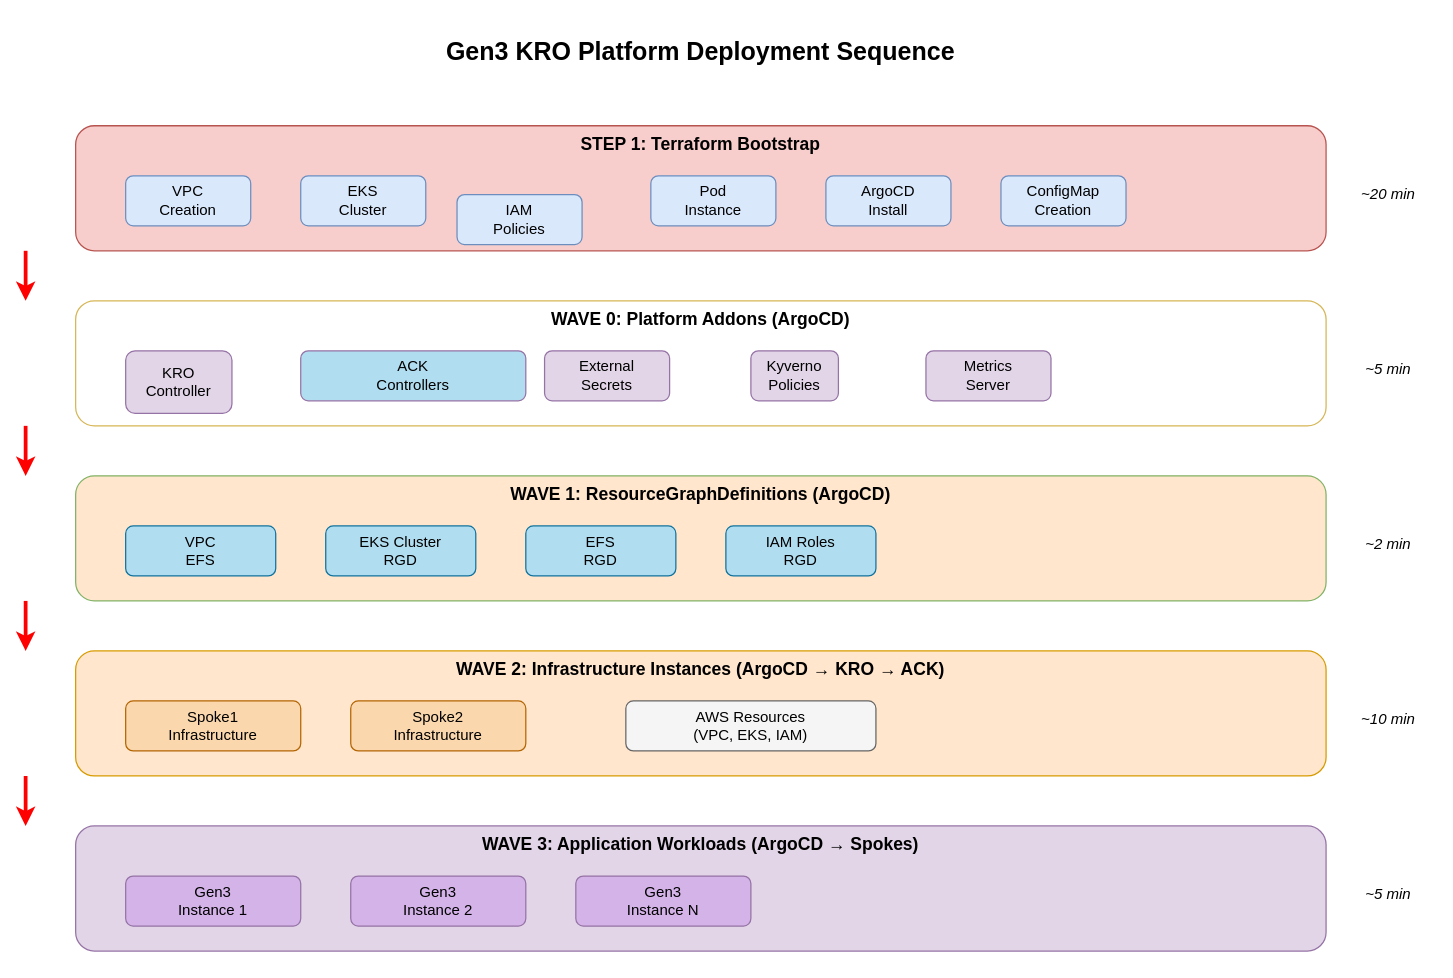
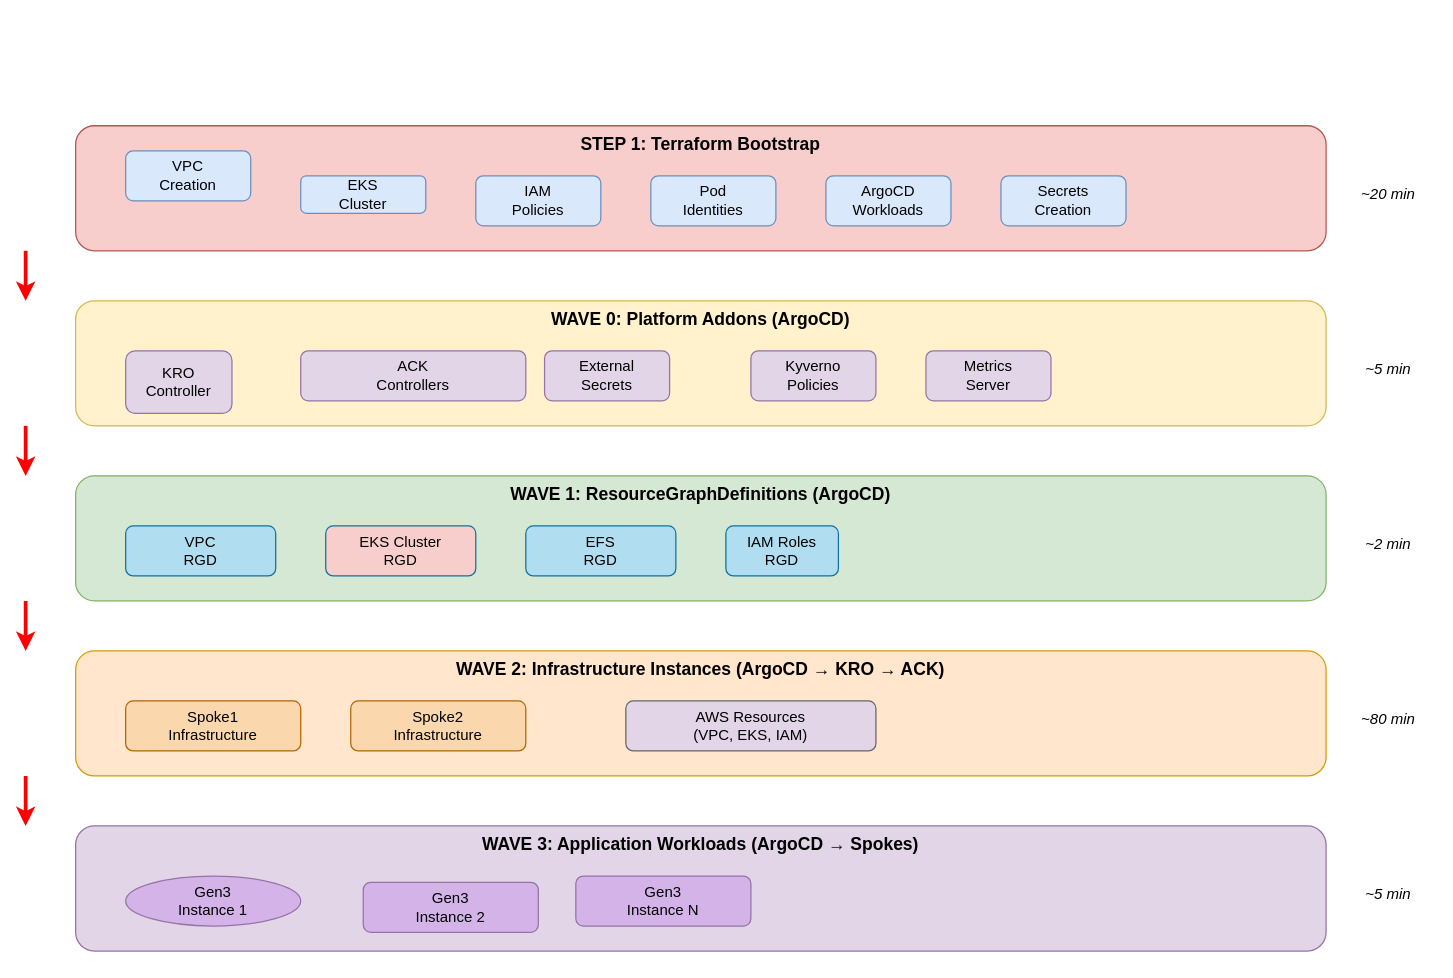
- <mxCell id="2" value="Gen3 KRO Platform Deployment Sequence" style="text;html=1;strokeColor=none;fillColor=none;align=center;verticalAlign=middle;whiteSpace=wrap;rounded=0;fontSize=20;fontStyle=1" vertex="1" parent="1"><mxGeometry x="300" y="20" width="520" height="40" as="geometry" /></mxCell>
- <mxCell id="4" value="VPC&#10;Creation" style="rounded=1;whiteSpace=wrap;html=1;fillColor=#dae8fc;strokeColor=#6c8ebf;" vertex="1" parent="1"><mxGeometry x="100" y="140" width="100" height="40" as="geometry" /></mxCell>
+ <mxCell id="4" value="VPC&#10;Creation" style="rounded=1;whiteSpace=wrap;html=1;fillColor=#dae8fc;strokeColor=#6c8ebf;" vertex="1" parent="1"><mxGeometry x="100" y="120" width="100" height="40" as="geometry" /></mxCell>
- <mxCell id="5" value="EKS&#10;Cluster" style="rounded=1;whiteSpace=wrap;html=1;fillColor=#dae8fc;strokeColor=#6c8ebf;" vertex="1" parent="1"><mxGeometry x="240" y="140" width="100" height="40" as="geometry" /></mxCell>
+ <mxCell id="5" value="EKS&#10;Cluster" style="rounded=1;whiteSpace=wrap;html=1;fillColor=#dae8fc;strokeColor=#6c8ebf;" vertex="1" parent="1"><mxGeometry x="240" y="140" width="100" height="30" as="geometry" /></mxCell>
- <mxCell id="7" value="Pod&#10;Instance" style="rounded=1;whiteSpace=wrap;html=1;fillColor=#dae8fc;strokeColor=#6c8ebf;" vertex="1" parent="1"><mxGeometry x="520" y="140" width="100" height="40" as="geometry" /></mxCell>
+ <mxCell id="7" value="Pod&#10;Identities" style="rounded=1;whiteSpace=wrap;html=1;fillColor=#dae8fc;strokeColor=#6c8ebf;" vertex="1" parent="1"><mxGeometry x="520" y="140" width="100" height="40" as="geometry" /></mxCell>
- <mxCell id="8" value="ArgoCD&#10;Install" style="rounded=1;whiteSpace=wrap;html=1;fillColor=#dae8fc;strokeColor=#6c8ebf;" vertex="1" parent="1"><mxGeometry x="660" y="140" width="100" height="40" as="geometry" /></mxCell>
+ <mxCell id="8" value="ArgoCD&#10;Workloads" style="rounded=1;whiteSpace=wrap;html=1;fillColor=#dae8fc;strokeColor=#6c8ebf;" vertex="1" parent="1"><mxGeometry x="660" y="140" width="100" height="40" as="geometry" /></mxCell>
- <mxCell id="9" value="ConfigMap&#10;Creation" style="rounded=1;whiteSpace=wrap;html=1;fillColor=#dae8fc;strokeColor=#6c8ebf;" vertex="1" parent="1"><mxGeometry x="800" y="140" width="100" height="40" as="geometry" /></mxCell>
+ <mxCell id="9" value="Secrets&#10;Creation" style="rounded=1;whiteSpace=wrap;html=1;fillColor=#dae8fc;strokeColor=#6c8ebf;" vertex="1" parent="1"><mxGeometry x="800" y="140" width="100" height="40" as="geometry" /></mxCell>
- <mxCell id="6" value="IAM&#10;Policies" style="rounded=1;whiteSpace=wrap;html=1;fillColor=#dae8fc;strokeColor=#6c8ebf;" vertex="1" parent="1"><mxGeometry x="365" y="155" width="100" height="40" as="geometry" /></mxCell>
+ <mxCell id="6" value="IAM&#10;Policies" style="rounded=1;whiteSpace=wrap;html=1;fillColor=#dae8fc;strokeColor=#6c8ebf;" vertex="1" parent="1"><mxGeometry x="380" y="140" width="100" height="40" as="geometry" /></mxCell>
- <mxCell id="10" value="WAVE 0: Platform Addons (ArgoCD)" style="rounded=1;whiteSpace=wrap;html=1;fillColor=#ffffff;strokeColor=#d6b656;verticalAlign=top;fontSize=14;fontStyle=1;" vertex="1" parent="1"><mxGeometry x="60" y="240" width="1000" height="100" as="geometry" /></mxCell>
+ <mxCell id="10" value="WAVE 0: Platform Addons (ArgoCD)" style="rounded=1;whiteSpace=wrap;html=1;fillColor=#fff2cc;strokeColor=#d6b656;verticalAlign=top;fontSize=14;fontStyle=1" vertex="1" parent="1"><mxGeometry x="60" y="240" width="1000" height="100" as="geometry" /></mxCell>
- <mxCell id="12" value="ACK&#10;Controllers" style="rounded=1;whiteSpace=wrap;html=1;fillColor=#b1ddf0;strokeColor=#9673a6;" vertex="1" parent="1"><mxGeometry x="240" y="280" width="180" height="40" as="geometry" /></mxCell>
+ <mxCell id="12" value="ACK&#10;Controllers" style="rounded=1;whiteSpace=wrap;html=1;fillColor=#e1d5e7;strokeColor=#9673a6;" vertex="1" parent="1"><mxGeometry x="240" y="280" width="180" height="40" as="geometry" /></mxCell>
- <mxCell id="14" value="Kyverno&#10;Policies" style="rounded=1;whiteSpace=wrap;html=1;fillColor=#e1d5e7;strokeColor=#9673a6;" vertex="1" parent="1"><mxGeometry x="600" y="280" width="70" height="40" as="geometry" /></mxCell>
+ <mxCell id="14" value="Kyverno&#10;Policies" style="rounded=1;whiteSpace=wrap;html=1;fillColor=#e1d5e7;strokeColor=#9673a6;" vertex="1" parent="1"><mxGeometry x="600" y="280" width="100" height="40" as="geometry" /></mxCell>
- <mxCell id="16" value="WAVE 1: ResourceGraphDefinitions (ArgoCD)" style="rounded=1;whiteSpace=wrap;html=1;fillColor=#ffe6cc;strokeColor=#82b366;verticalAlign=top;fontSize=14;fontStyle=1;" vertex="1" parent="1"><mxGeometry x="60" y="380" width="1000" height="100" as="geometry" /></mxCell>
+ <mxCell id="16" value="WAVE 1: ResourceGraphDefinitions (ArgoCD)" style="rounded=1;whiteSpace=wrap;html=1;fillColor=#d5e8d4;strokeColor=#82b366;verticalAlign=top;fontSize=14;fontStyle=1" vertex="1" parent="1"><mxGeometry x="60" y="380" width="1000" height="100" as="geometry" /></mxCell>
- <mxCell id="17" value="VPC&#10;EFS" style="rounded=1;whiteSpace=wrap;html=1;fillColor=#b1ddf0;strokeColor=#10739e;" vertex="1" parent="1"><mxGeometry x="100" y="420" width="120" height="40" as="geometry" /></mxCell>
+ <mxCell id="17" value="VPC&#10;RGD" style="rounded=1;whiteSpace=wrap;html=1;fillColor=#b1ddf0;strokeColor=#10739e;" vertex="1" parent="1"><mxGeometry x="100" y="420" width="120" height="40" as="geometry" /></mxCell>
- <mxCell id="18" value="EKS Cluster&#10;RGD" style="rounded=1;whiteSpace=wrap;html=1;fillColor=#b1ddf0;strokeColor=#10739e;" vertex="1" parent="1"><mxGeometry x="260" y="420" width="120" height="40" as="geometry" /></mxCell>
+ <mxCell id="18" value="EKS Cluster&#10;RGD" style="rounded=1;whiteSpace=wrap;html=1;fillColor=#f8cecc;strokeColor=#10739e;" vertex="1" parent="1"><mxGeometry x="260" y="420" width="120" height="40" as="geometry" /></mxCell>
- <mxCell id="20" value="IAM Roles&#10;RGD" style="rounded=1;whiteSpace=wrap;html=1;fillColor=#b1ddf0;strokeColor=#10739e;" vertex="1" parent="1"><mxGeometry x="580" y="420" width="120" height="40" as="geometry" /></mxCell>
+ <mxCell id="20" value="IAM Roles&#10;RGD" style="rounded=1;whiteSpace=wrap;html=1;fillColor=#b1ddf0;strokeColor=#10739e;" vertex="1" parent="1"><mxGeometry x="580" y="420" width="90" height="40" as="geometry" /></mxCell>
- <mxCell id="36" value="~10 min" style="text;html=1;strokeColor=none;fillColor=none;align=center;verticalAlign=middle;whiteSpace=wrap;rounded=0;fontSize=12;fontStyle=2" vertex="1" parent="1"><mxGeometry x="1080" y="560" width="60" height="30" as="geometry" /></mxCell>
+ <mxCell id="36" value="~80 min" style="text;html=1;strokeColor=none;fillColor=none;align=center;verticalAlign=middle;whiteSpace=wrap;rounded=0;fontSize=12;fontStyle=2" vertex="1" parent="1"><mxGeometry x="1080" y="560" width="60" height="30" as="geometry" /></mxCell>
- <mxCell id="24" value="AWS Resources&#10;(VPC, EKS, IAM)" style="rounded=1;whiteSpace=wrap;html=1;fillColor=#f5f5f5;strokeColor=#666666;" vertex="1" parent="1"><mxGeometry x="500" y="560" width="200" height="40" as="geometry" /></mxCell>
+ <mxCell id="24" value="AWS Resources&#10;(VPC, EKS, IAM)" style="rounded=1;whiteSpace=wrap;html=1;fillColor=#e1d5e7;strokeColor=#666666;" vertex="1" parent="1"><mxGeometry x="500" y="560" width="200" height="40" as="geometry" /></mxCell>
- <mxCell id="26" value="Gen3&#10;Instance 1" style="rounded=1;whiteSpace=wrap;html=1;fillColor=#d4b3e8;strokeColor=#9673a6;" vertex="1" parent="1"><mxGeometry x="100" y="700" width="140" height="40" as="geometry" /></mxCell>
+ <mxCell id="26" value="Gen3&#10;Instance 1" style="ellipse;whiteSpace=wrap;html=1;fillColor=#d4b3e8;strokeColor=#9673a6;" vertex="1" parent="1"><mxGeometry x="100" y="700" width="140" height="40" as="geometry" /></mxCell>
- <mxCell id="27" value="Gen3&#10;Instance 2" style="rounded=1;whiteSpace=wrap;html=1;fillColor=#d4b3e8;strokeColor=#9673a6;" vertex="1" parent="1"><mxGeometry x="280" y="700" width="140" height="40" as="geometry" /></mxCell>
+ <mxCell id="27" value="Gen3&#10;Instance 2" style="rounded=1;whiteSpace=wrap;html=1;fillColor=#d4b3e8;strokeColor=#9673a6;" vertex="1" parent="1"><mxGeometry x="290" y="705" width="140" height="40" as="geometry" /></mxCell>
